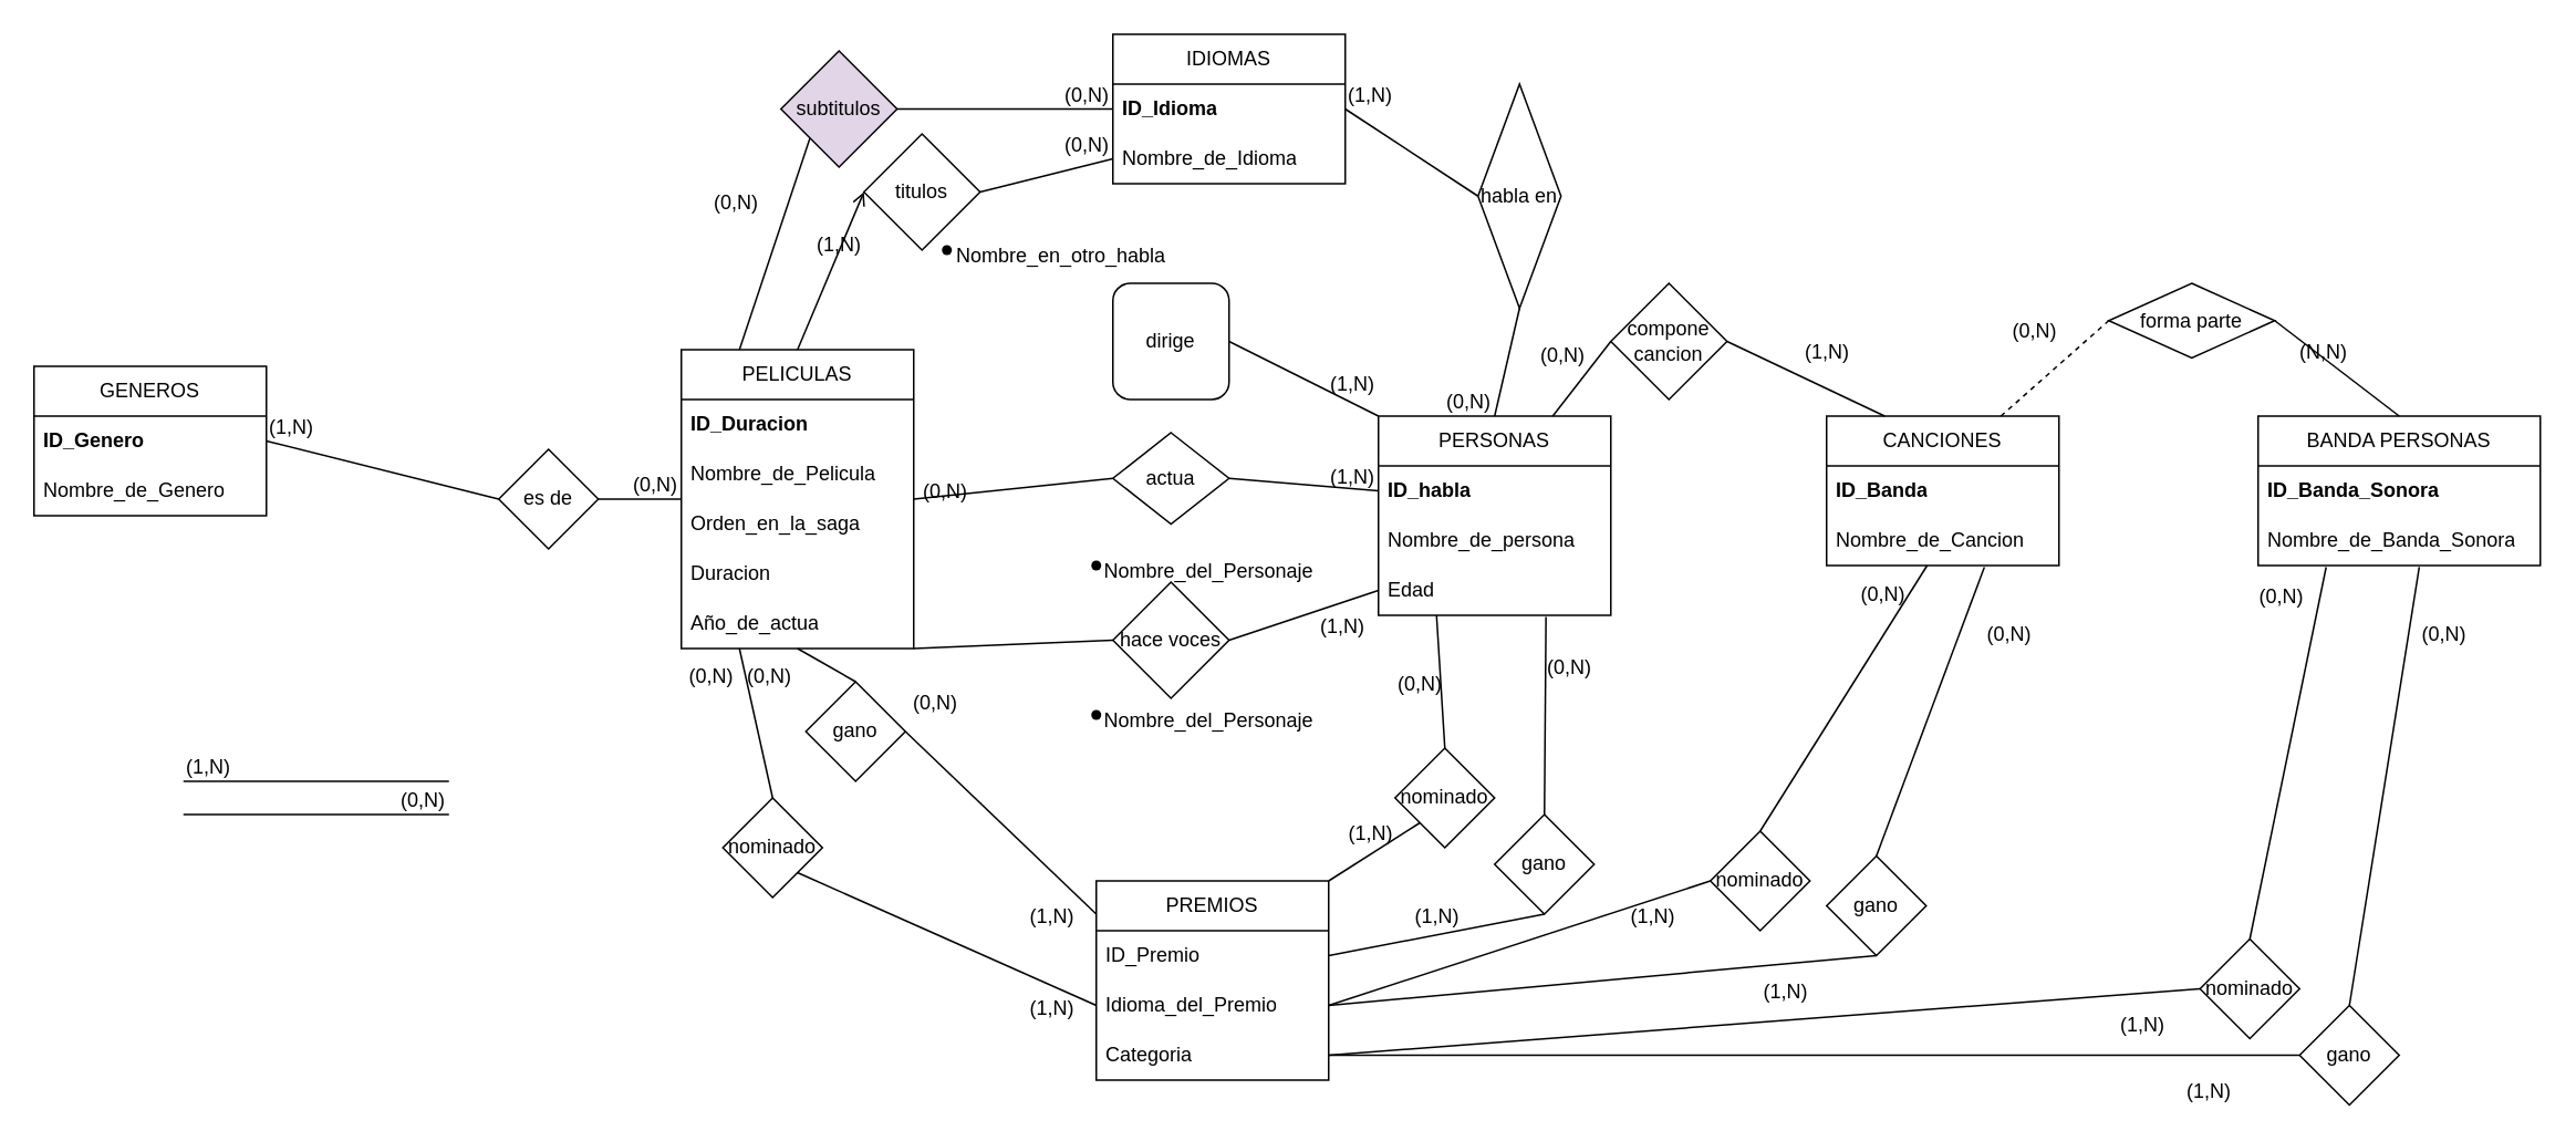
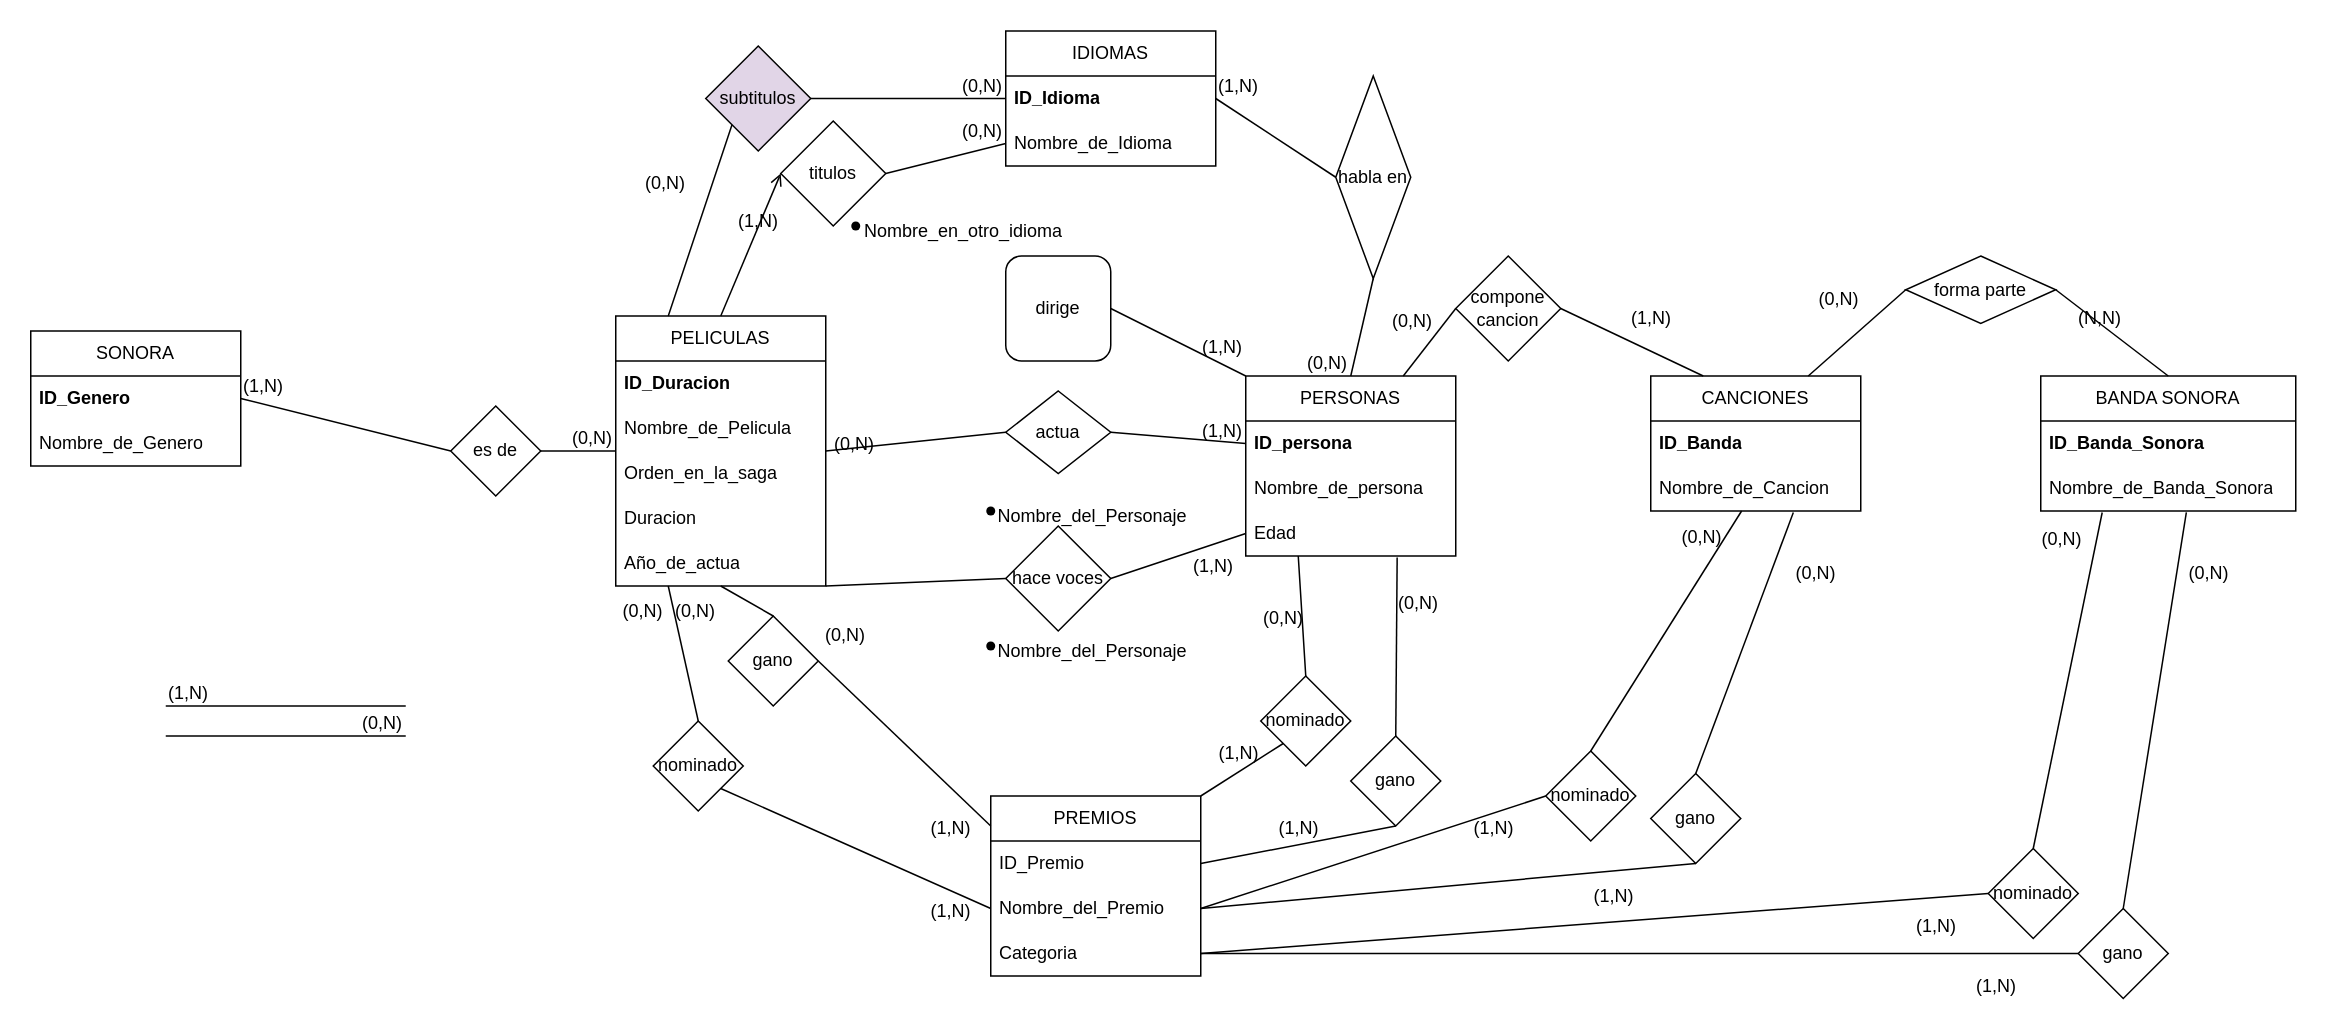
- <mxCell id="54" value="Nombre_en_otro_habla" style="text;strokeColor=none;fillColor=none;spacingLeft=4;spacingRight=4;overflow=hidden;rotatable=0;points=[[0,0.5],[1,0.5]];portConstraint=eastwest;fontSize=12;whiteSpace=wrap;html=1;" parent="53" vertex="1"><mxGeometry x="10" width="160" height="30" as="geometry" /></mxCell>
+ <mxCell id="54" value="Nombre_en_otro_idioma" style="text;strokeColor=none;fillColor=none;spacingLeft=4;spacingRight=4;overflow=hidden;rotatable=0;points=[[0,0.5],[1,0.5]];portConstraint=eastwest;fontSize=12;whiteSpace=wrap;html=1;" parent="53" vertex="1"><mxGeometry x="10" width="160" height="30" as="geometry" /></mxCell>
- <mxCell id="120" value="" style="endArrow=none;html=1;rounded=0;entryX=0;entryY=0.5;entryDx=0;entryDy=0;exitX=0.75;exitY=0;exitDx=0;exitDy=0;dashed=1;" parent="1" source="19" target="42" edge="1"><mxGeometry relative="1" as="geometry"><mxPoint x="1190" y="110" as="sourcePoint" /><mxPoint x="1265" y="155" as="targetPoint" /></mxGeometry></mxCell>
+ <mxCell id="120" value="" style="endArrow=none;html=1;rounded=0;entryX=0;entryY=0.5;entryDx=0;entryDy=0;exitX=0.75;exitY=0;exitDx=0;exitDy=0;" parent="1" source="19" target="42" edge="1"><mxGeometry relative="1" as="geometry"><mxPoint x="1190" y="110" as="sourcePoint" /><mxPoint x="1265" y="155" as="targetPoint" /></mxGeometry></mxCell>
- <mxCell id="2" value="GENEROS" style="swimlane;fontStyle=0;childLayout=stackLayout;horizontal=1;startSize=30;horizontalStack=0;resizeParent=1;resizeParentMax=0;resizeLast=0;collapsible=1;marginBottom=0;whiteSpace=wrap;html=1;" parent="1" vertex="1"><mxGeometry x="20" y="220" width="140" height="90" as="geometry"><mxRectangle x="50" y="410" width="100" height="30" as="alternateBounds" /></mxGeometry></mxCell>
+ <mxCell id="2" value="SONORA" style="swimlane;fontStyle=0;childLayout=stackLayout;horizontal=1;startSize=30;horizontalStack=0;resizeParent=1;resizeParentMax=0;resizeLast=0;collapsible=1;marginBottom=0;whiteSpace=wrap;html=1;" parent="1" vertex="1"><mxGeometry x="20" y="220" width="140" height="90" as="geometry"><mxRectangle x="50" y="410" width="100" height="30" as="alternateBounds" /></mxGeometry></mxCell>
- <mxCell id="39" value="BANDA PERSONAS" style="swimlane;fontStyle=0;childLayout=stackLayout;horizontal=1;startSize=30;horizontalStack=0;resizeParent=1;resizeParentMax=0;resizeLast=0;collapsible=1;marginBottom=0;whiteSpace=wrap;html=1;" parent="1" vertex="1"><mxGeometry x="1360" y="250" width="170" height="90" as="geometry"><mxRectangle x="1290" y="410" width="90" height="30" as="alternateBounds" /></mxGeometry></mxCell>
+ <mxCell id="39" value="BANDA SONORA" style="swimlane;fontStyle=0;childLayout=stackLayout;horizontal=1;startSize=30;horizontalStack=0;resizeParent=1;resizeParentMax=0;resizeLast=0;collapsible=1;marginBottom=0;whiteSpace=wrap;html=1;" parent="1" vertex="1"><mxGeometry x="1360" y="250" width="170" height="90" as="geometry"><mxRectangle x="1290" y="410" width="90" height="30" as="alternateBounds" /></mxGeometry></mxCell>
- <mxCell id="16" value="&lt;b&gt;ID_habla&lt;/b&gt;" style="text;strokeColor=none;fillColor=none;align=left;verticalAlign=middle;spacingLeft=4;spacingRight=4;overflow=hidden;points=[[0,0.5],[1,0.5]];portConstraint=eastwest;rotatable=0;whiteSpace=wrap;html=1;" parent="15" vertex="1"><mxGeometry y="30" width="140" height="30" as="geometry" /></mxCell>
+ <mxCell id="16" value="&lt;b&gt;ID_persona&lt;/b&gt;" style="text;strokeColor=none;fillColor=none;align=left;verticalAlign=middle;spacingLeft=4;spacingRight=4;overflow=hidden;points=[[0,0.5],[1,0.5]];portConstraint=eastwest;rotatable=0;whiteSpace=wrap;html=1;" parent="15" vertex="1"><mxGeometry y="30" width="140" height="30" as="geometry" /></mxCell>
- <mxCell id="13" value="Idioma_del_Premio" style="text;strokeColor=none;fillColor=none;align=left;verticalAlign=middle;spacingLeft=4;spacingRight=4;overflow=hidden;points=[[0,0.5],[1,0.5]];portConstraint=eastwest;rotatable=0;whiteSpace=wrap;html=1;" parent="11" vertex="1"><mxGeometry y="60" width="140" height="30" as="geometry" /></mxCell>
+ <mxCell id="13" value="Nombre_del_Premio" style="text;strokeColor=none;fillColor=none;align=left;verticalAlign=middle;spacingLeft=4;spacingRight=4;overflow=hidden;points=[[0,0.5],[1,0.5]];portConstraint=eastwest;rotatable=0;whiteSpace=wrap;html=1;" parent="11" vertex="1"><mxGeometry y="60" width="140" height="30" as="geometry" /></mxCell>
